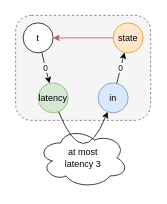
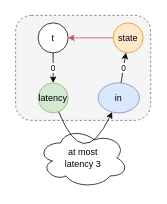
- <mxCell id="3" value="t" style="ellipse;whiteSpace=wrap;html=1;aspect=fixed;" parent="1" vertex="1"><mxGeometry x="30" y="30" width="40" height="40" as="geometry" /></mxCell>
+ <mxCell id="3" value="t" style="ellipse;whiteSpace=wrap;html=1;aspect=fixed;" parent="1" vertex="1"><mxGeometry x="50" y="30" width="40" height="40" as="geometry" /></mxCell>
- <mxCell id="5" value="in" style="ellipse;whiteSpace=wrap;html=1;aspect=fixed;fillColor=#dae8fc;strokeColor=#6c8ebf;" parent="1" vertex="1"><mxGeometry x="130" y="110" width="40" height="40" as="geometry" /></mxCell>
+ <mxCell id="5" value="in" style="ellipse;whiteSpace=wrap;html=1;aspect=fixed;fillColor=#dae8fc;strokeColor=#6c8ebf;" parent="1" vertex="1"><mxGeometry x="130" y="110" width="55" height="40" as="geometry" /></mxCell>
